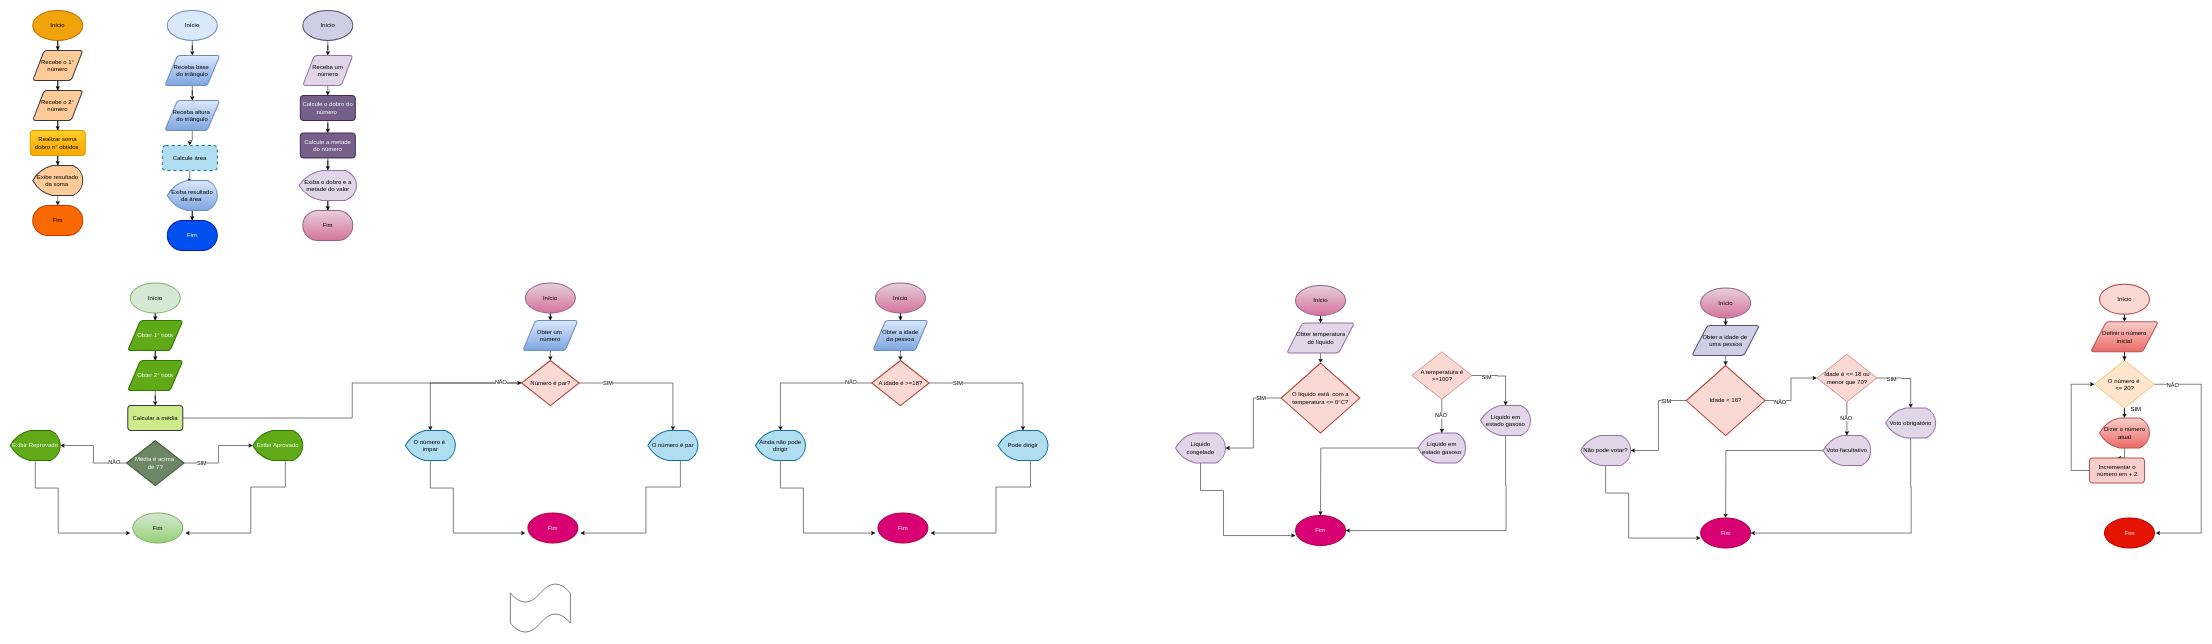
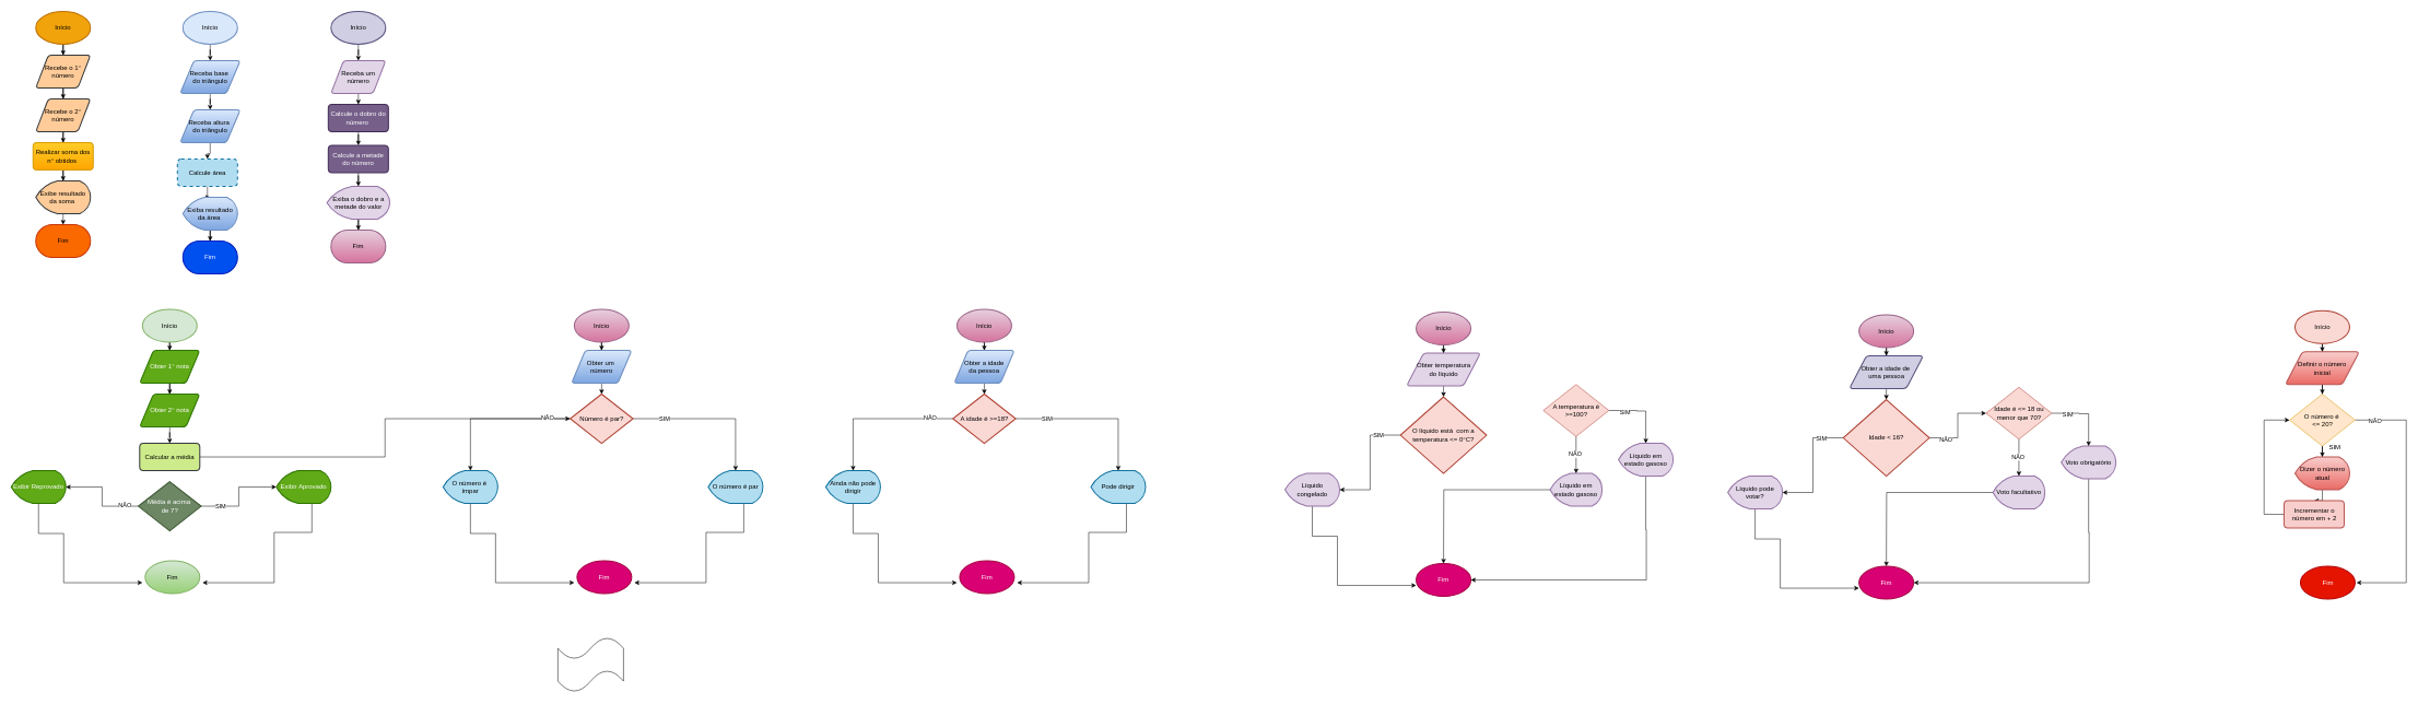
- <mxCell id="9" value="Realizar soma dobro n° obtidos&amp;nbsp;" style="rounded=1;whiteSpace=wrap;html=1;absoluteArcSize=1;arcSize=14;strokeWidth=2;fillColor=#ffcd28;strokeColor=#d79b00;gradientColor=#ffa500;" parent="1" vertex="1"><mxGeometry x="60" y="260" width="110" height="50" as="geometry" /></mxCell>
+ <mxCell id="9" value="Realizar soma dos n° obtidos&amp;nbsp;" style="rounded=1;whiteSpace=wrap;html=1;absoluteArcSize=1;arcSize=14;strokeWidth=2;fillColor=#ffcd28;strokeColor=#d79b00;gradientColor=#ffa500;" parent="1" vertex="1"><mxGeometry x="60" y="260" width="110" height="50" as="geometry" /></mxCell>
- <mxCell id="112" value="Não pode votar?" style="strokeWidth=2;html=1;shape=mxgraph.flowchart.display;whiteSpace=wrap;fillColor=#e1d5e7;strokeColor=#9673a6;" parent="1" vertex="1"><mxGeometry x="3160" y="870" width="100" height="60" as="geometry" /></mxCell>
+ <mxCell id="112" value="Líquido pode votar?" style="strokeWidth=2;html=1;shape=mxgraph.flowchart.display;whiteSpace=wrap;fillColor=#e1d5e7;strokeColor=#9673a6;" parent="1" vertex="1"><mxGeometry x="3160" y="870" width="100" height="60" as="geometry" /></mxCell>
